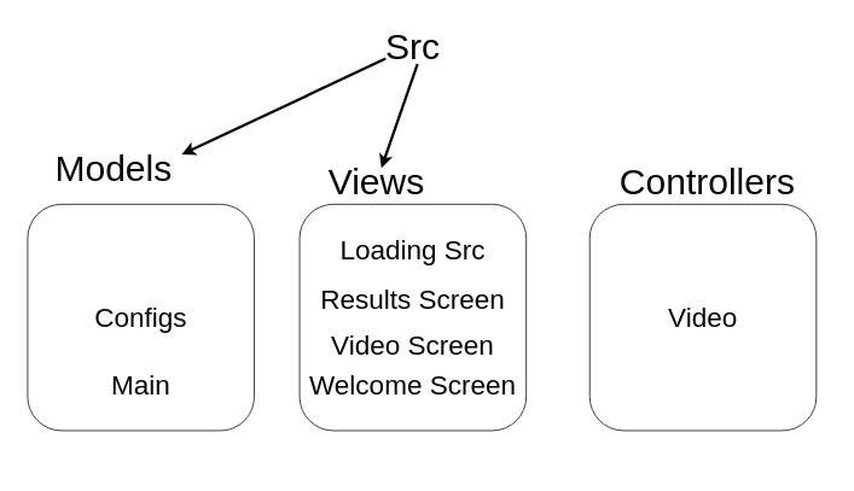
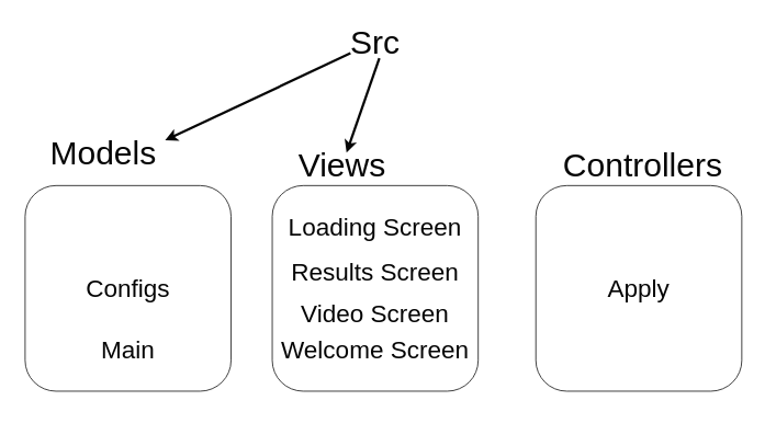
- <mxCell id="14" value="&lt;font style=&quot;font-size: 30px;&quot; color=&quot;#050505&quot;&gt;Loading Src&lt;/font&gt;" style="text;html=1;strokeColor=none;fillColor=none;align=center;verticalAlign=middle;whiteSpace=wrap;rounded=0;" vertex="1" parent="1"><mxGeometry x="330" y="260" width="250" height="30" as="geometry" /></mxCell>
+ <mxCell id="14" value="&lt;font style=&quot;font-size: 30px;&quot; color=&quot;#050505&quot;&gt;Loading Screen&lt;/font&gt;" style="text;html=1;strokeColor=none;fillColor=none;align=center;verticalAlign=middle;whiteSpace=wrap;rounded=0;" vertex="1" parent="1"><mxGeometry x="330" y="260" width="250" height="30" as="geometry" /></mxCell>
- <mxCell id="18" value="&lt;font style=&quot;font-size: 30px;&quot; color=&quot;#050505&quot;&gt;Video&lt;/font&gt;" style="text;html=1;strokeColor=none;fillColor=none;align=center;verticalAlign=middle;whiteSpace=wrap;rounded=0;" vertex="1" parent="1"><mxGeometry x="650" y="335" width="250" height="30" as="geometry" /></mxCell>
+ <mxCell id="18" value="&lt;font style=&quot;font-size: 30px;&quot; color=&quot;#050505&quot;&gt;Apply&lt;/font&gt;" style="text;html=1;strokeColor=none;fillColor=none;align=center;verticalAlign=middle;whiteSpace=wrap;rounded=0;" vertex="1" parent="1"><mxGeometry x="650" y="335" width="250" height="30" as="geometry" /></mxCell>
